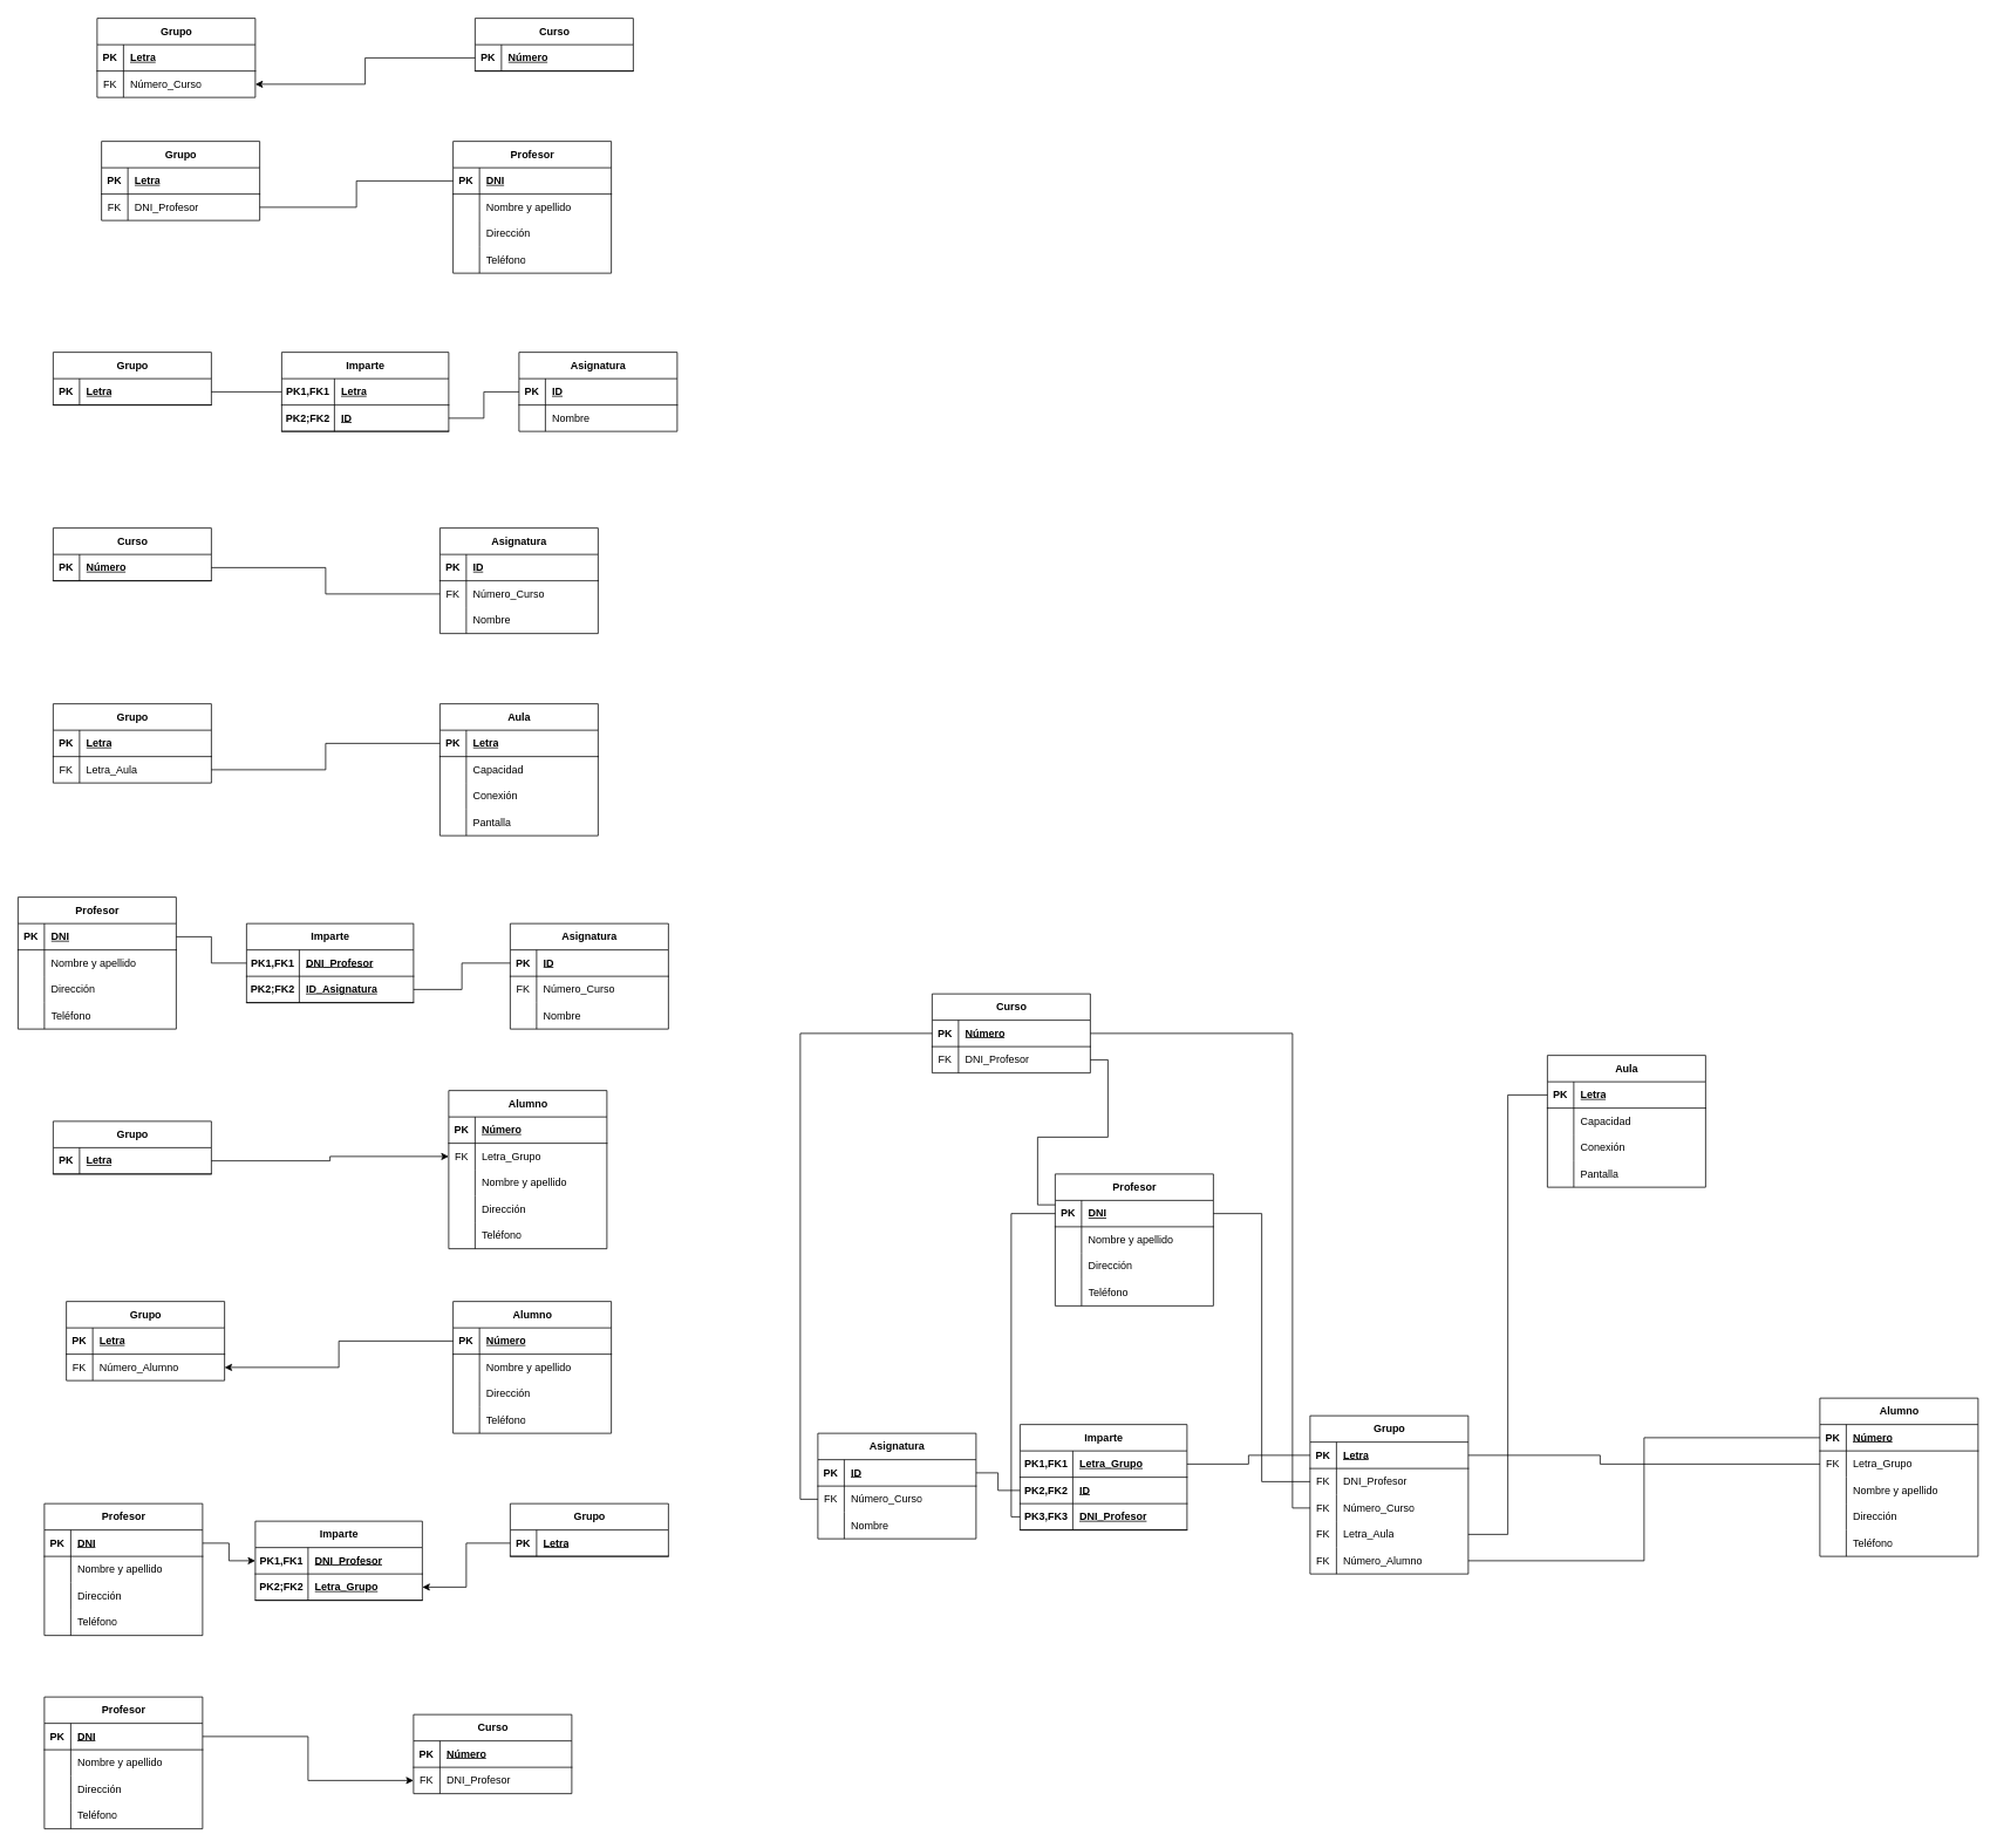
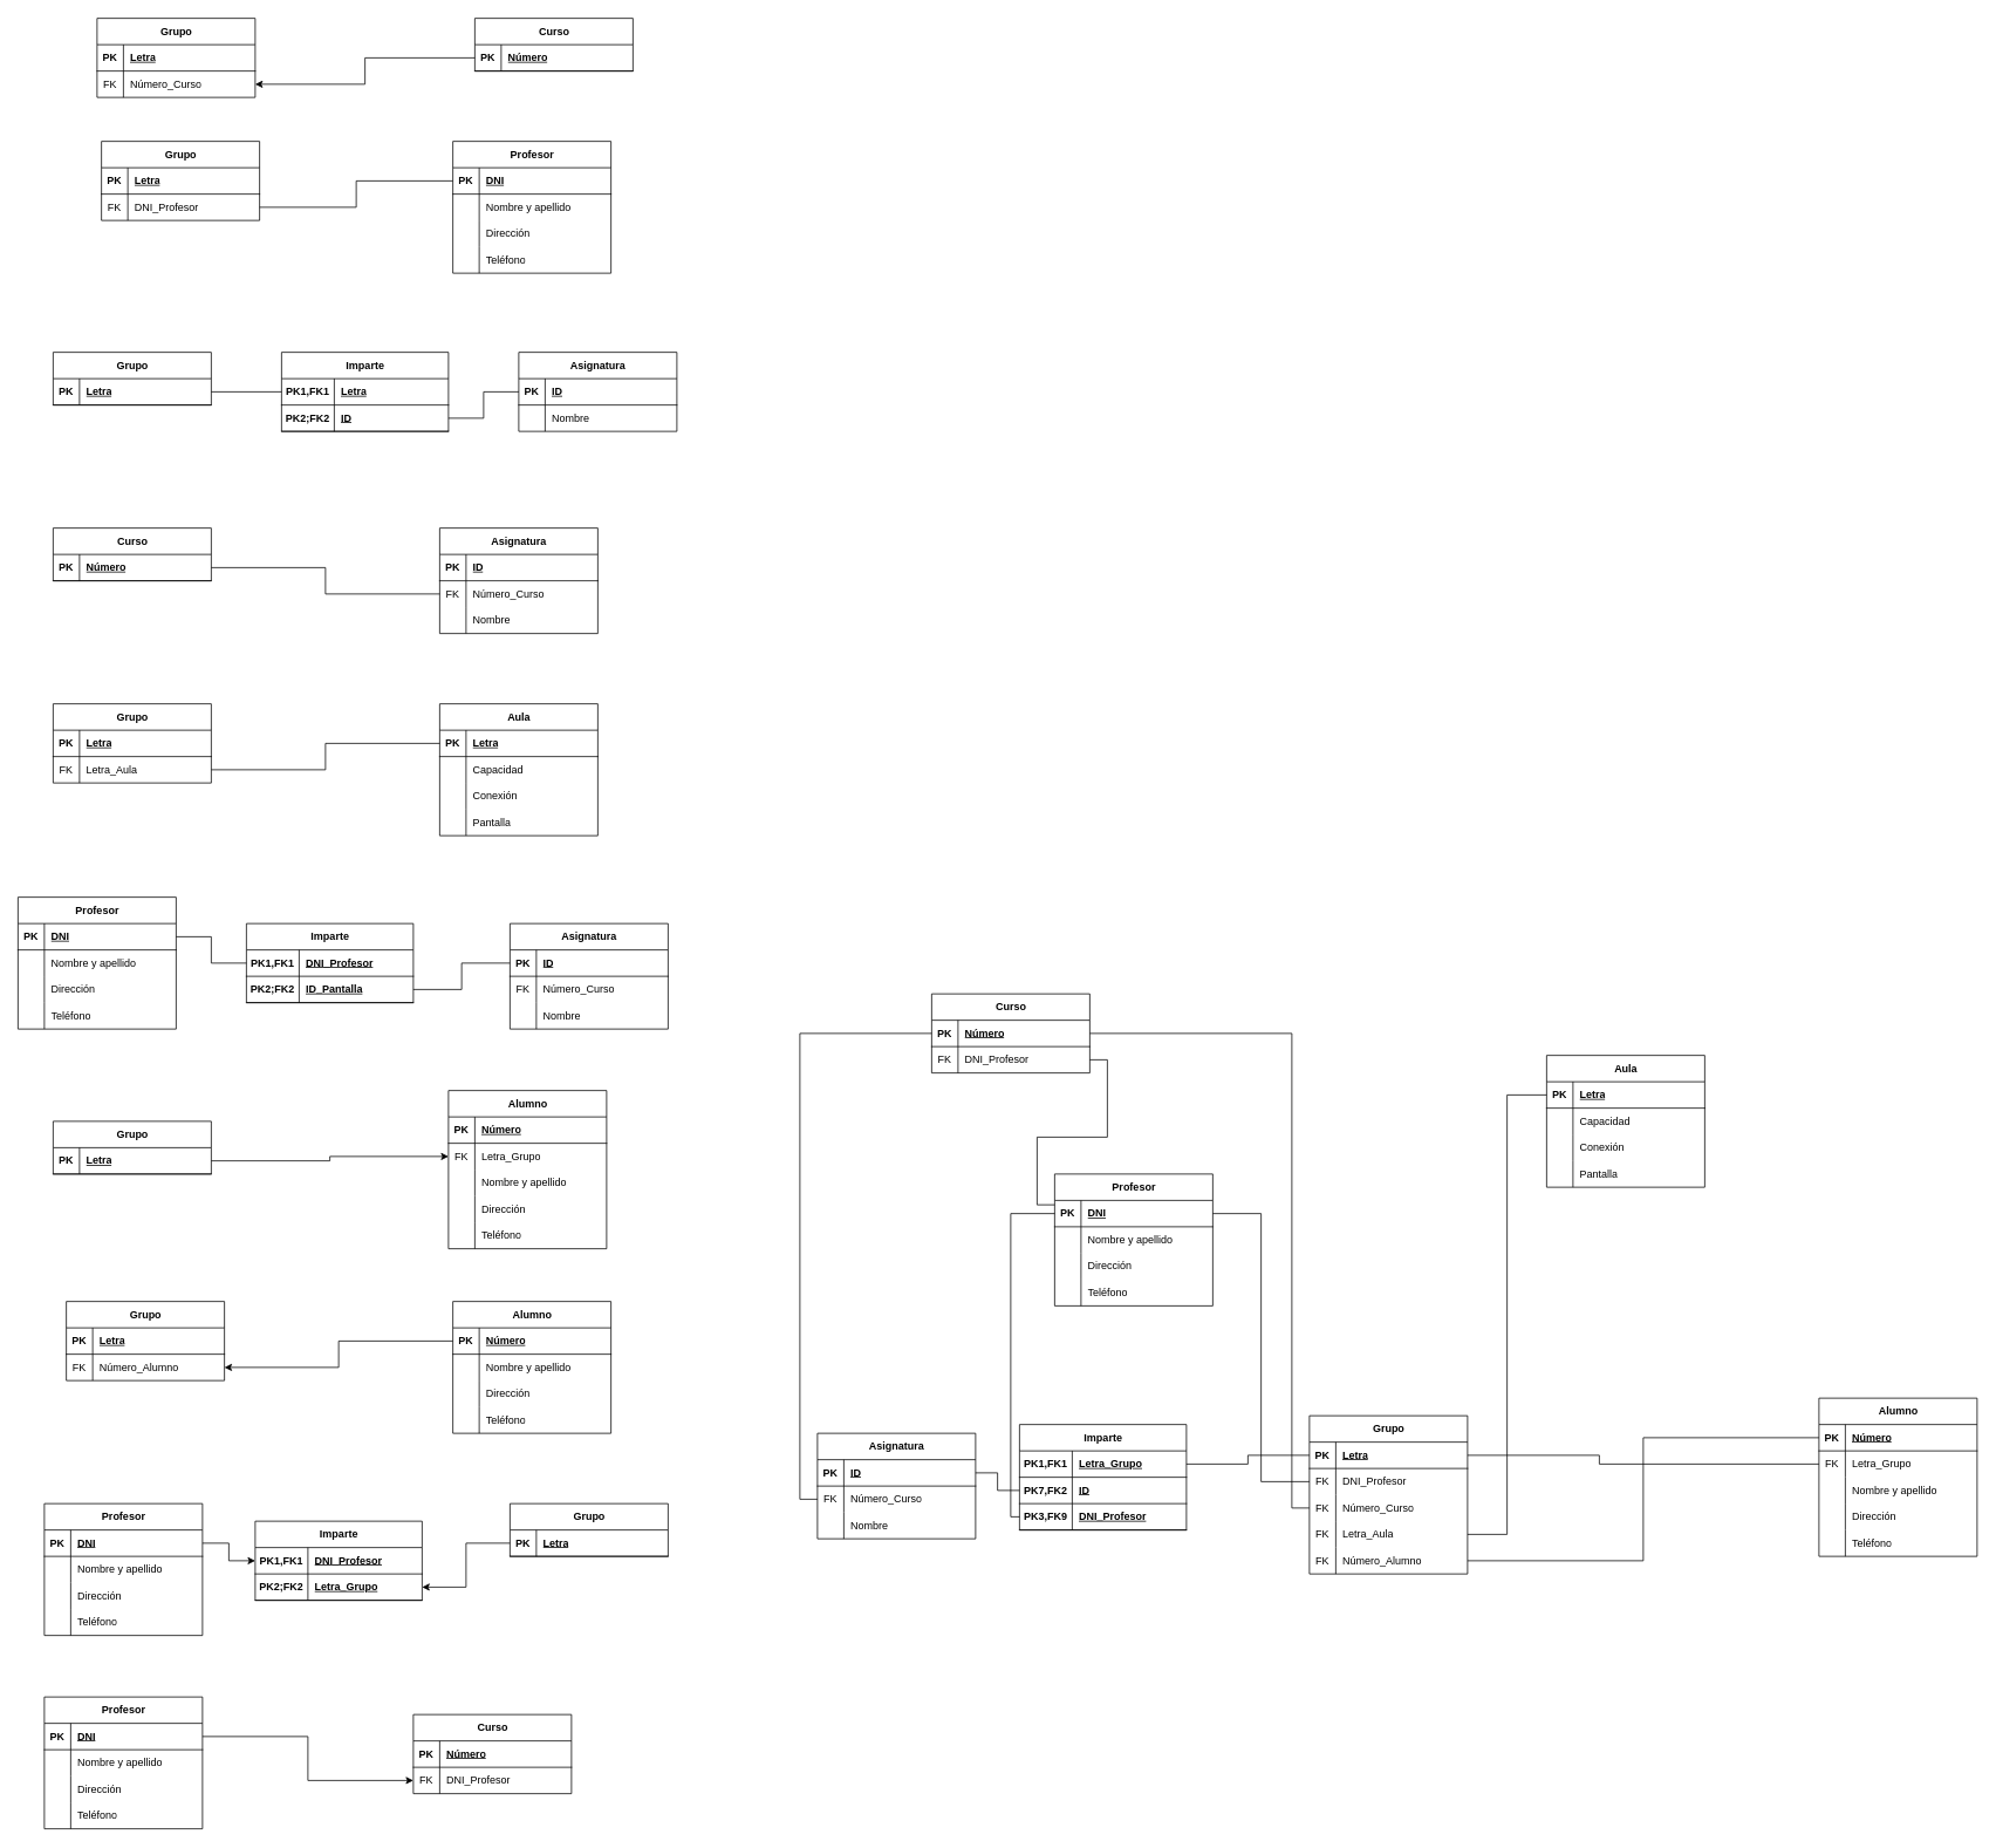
- <mxCell id="162" value="ID_Asignatura" style="shape=partialRectangle;connectable=0;fillColor=none;top=0;left=0;bottom=0;right=0;align=left;spacingLeft=6;fontStyle=5;overflow=hidden;whiteSpace=wrap;html=1;" vertex="1" parent="160"><mxGeometry x="60" width="130" height="30" as="geometry"><mxRectangle width="130" height="30" as="alternateBounds" /></mxGeometry></mxCell>
+ <mxCell id="162" value="ID_Pantalla" style="shape=partialRectangle;connectable=0;fillColor=none;top=0;left=0;bottom=0;right=0;align=left;spacingLeft=6;fontStyle=5;overflow=hidden;whiteSpace=wrap;html=1;" vertex="1" parent="160"><mxGeometry x="60" width="130" height="30" as="geometry"><mxRectangle width="130" height="30" as="alternateBounds" /></mxGeometry></mxCell>
- <mxCell id="217" value="PK2,FK2" style="shape=partialRectangle;connectable=0;fillColor=none;top=0;left=0;bottom=0;right=0;fontStyle=1;overflow=hidden;whiteSpace=wrap;html=1;" vertex="1" parent="216"><mxGeometry width="60" height="30" as="geometry"><mxRectangle width="60" height="30" as="alternateBounds" /></mxGeometry></mxCell>
+ <mxCell id="217" value="PK7,FK2" style="shape=partialRectangle;connectable=0;fillColor=none;top=0;left=0;bottom=0;right=0;fontStyle=1;overflow=hidden;whiteSpace=wrap;html=1;" vertex="1" parent="216"><mxGeometry width="60" height="30" as="geometry"><mxRectangle width="60" height="30" as="alternateBounds" /></mxGeometry></mxCell>
- <mxCell id="220" value="PK3,FK3" style="shape=partialRectangle;connectable=0;fillColor=none;top=0;left=0;bottom=0;right=0;fontStyle=1;overflow=hidden;whiteSpace=wrap;html=1;" vertex="1" parent="219"><mxGeometry width="60" height="30" as="geometry"><mxRectangle width="60" height="30" as="alternateBounds" /></mxGeometry></mxCell>
+ <mxCell id="220" value="PK3,FK9" style="shape=partialRectangle;connectable=0;fillColor=none;top=0;left=0;bottom=0;right=0;fontStyle=1;overflow=hidden;whiteSpace=wrap;html=1;" vertex="1" parent="219"><mxGeometry width="60" height="30" as="geometry"><mxRectangle width="60" height="30" as="alternateBounds" /></mxGeometry></mxCell>
